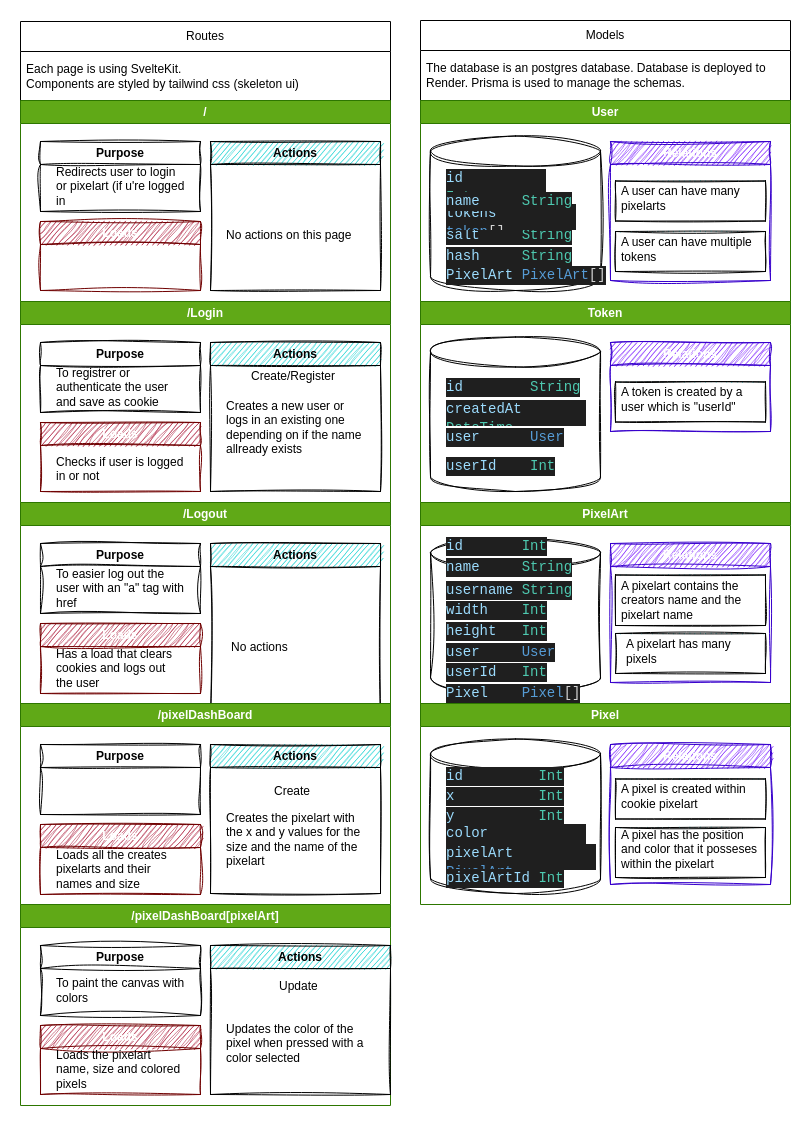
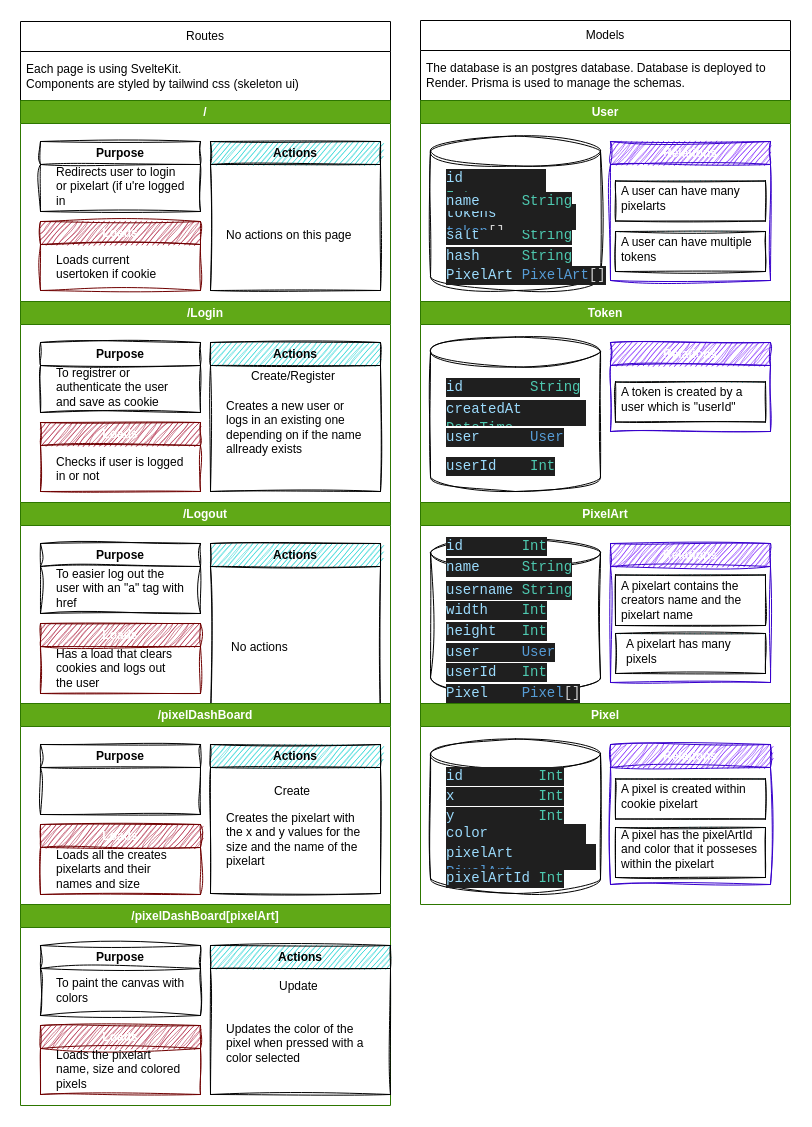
+ <mxCell id="8" value="Loads current usertoken if cookie&amp;nbsp;" style="text;strokeColor=none;fillColor=none;align=left;verticalAlign=middle;spacingLeft=4;spacingRight=4;overflow=hidden;points=[[0,0.5],[1,0.5]];portConstraint=eastwest;rotatable=0;whiteSpace=wrap;html=1;" vertex="1" parent="7"><mxGeometry x="10" y="29" width="130" height="30" as="geometry" /></mxCell>
- <mxCell id="82" value="A pixel has the position and color that it posseses within the pixelart" style="text;strokeColor=none;fillColor=none;align=left;verticalAlign=middle;spacingLeft=4;spacingRight=4;overflow=hidden;points=[[0,0.5],[1,0.5]];portConstraint=eastwest;rotatable=0;whiteSpace=wrap;html=1;rounded=0;shadow=0;glass=0;sketch=1;" vertex="1" parent="81"><mxGeometry y="-1.75" width="150" height="47.5" as="geometry" /></mxCell>
+ <mxCell id="82" value="A pixel has the pixelArtId and color that it posseses within the pixelart" style="text;strokeColor=none;fillColor=none;align=left;verticalAlign=middle;spacingLeft=4;spacingRight=4;overflow=hidden;points=[[0,0.5],[1,0.5]];portConstraint=eastwest;rotatable=0;whiteSpace=wrap;html=1;rounded=0;shadow=0;glass=0;sketch=1;" vertex="1" parent="81"><mxGeometry y="-1.75" width="150" height="47.5" as="geometry" /></mxCell>
